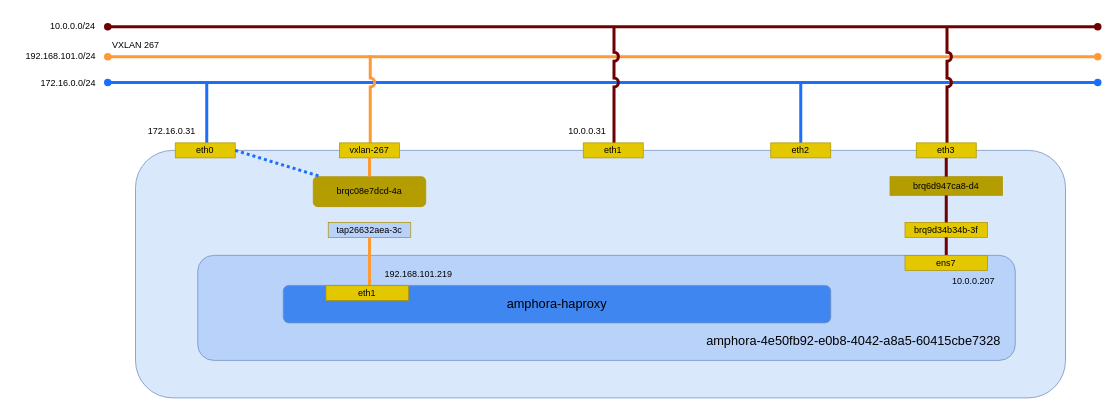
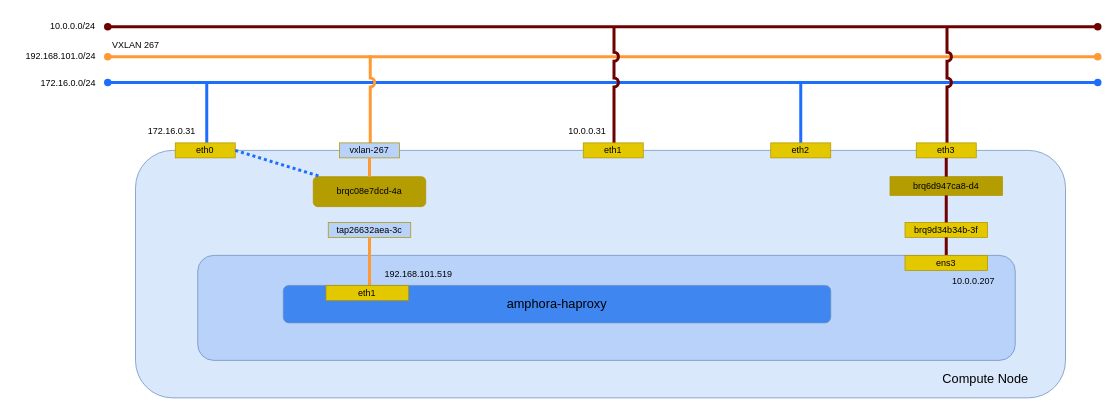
- <mxCell id="19" value="vxlan-267" style="rounded=0;whiteSpace=wrap;html=1;fillColor=#e3c800;fontColor=#000000;strokeColor=#B09500;" parent="14" vertex="1"><mxGeometry x="452" y="190" width="80" height="20" as="geometry" /></mxCell>
+ <mxCell id="19" value="vxlan-267" style="rounded=0;whiteSpace=wrap;html=1;fillColor=#b8d2fa;fontColor=#000000;strokeColor=#B09500;" parent="14" vertex="1"><mxGeometry x="452" y="190" width="80" height="20" as="geometry" /></mxCell>
- <mxCell id="36" value="ens7" style="rounded=0;whiteSpace=wrap;html=1;fillColor=#e3c800;fontColor=#000000;strokeColor=#B09500;" vertex="1" parent="33"><mxGeometry x="1206" y="340" width="110" height="20" as="geometry" /></mxCell>
+ <mxCell id="36" value="ens3" style="rounded=0;whiteSpace=wrap;html=1;fillColor=#e3c800;fontColor=#000000;strokeColor=#B09500;" vertex="1" parent="33"><mxGeometry x="1206" y="340" width="110" height="20" as="geometry" /></mxCell>
- <mxCell id="42" value="192.168.101.219" style="text;html=1;align=center;verticalAlign=middle;resizable=0;points=[];autosize=1;strokeColor=none;fillColor=none;" vertex="1" parent="38"><mxGeometry x="497" y="350" width="120" height="30" as="geometry" /></mxCell>
+ <mxCell id="42" value="192.168.101.519" style="text;html=1;align=center;verticalAlign=middle;resizable=0;points=[];autosize=1;strokeColor=none;fillColor=none;" vertex="1" parent="38"><mxGeometry x="497" y="350" width="120" height="30" as="geometry" /></mxCell>
- <mxCell id="40" value="&lt;font style=&quot;font-size: 17px;&quot;&gt;amphora-4e50fb92-e0b8-4042-a8a5-60415cbe7328&lt;/font&gt;" style="text;html=1;align=center;verticalAlign=middle;resizable=0;points=[];autosize=1;strokeColor=none;fillColor=none;" vertex="1" parent="38"><mxGeometry x="927" y="440" width="420" height="30" as="geometry" /></mxCell>
+ <mxCell id="22" value="&lt;font style=&quot;font-size: 17px;&quot;&gt;Compute Node&lt;/font&gt;" style="text;html=1;align=center;verticalAlign=middle;resizable=0;points=[];autosize=1;strokeColor=none;fillColor=none;" parent="14" vertex="1"><mxGeometry x="1243" y="490" width="140" height="30" as="geometry" /></mxCell>
